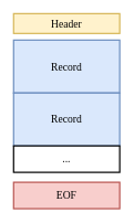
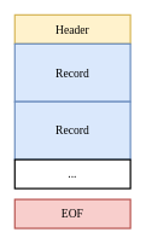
- <mxCell id="2" value="Header" style="rounded=0;whiteSpace=wrap;html=1;strokeWidth=2;fontFamily=Source Code Pro;fontSource=https%3A%2F%2Ffonts.googleapis.com%2Fcss%3Ffamily%3DSource%2BCode%2BPro;fontSize=16;fillColor=#fff2cc;strokeColor=#d6b656;" parent="1" vertex="1"><mxGeometry x="20" y="20" width="160" height="30" as="geometry" /></mxCell>
+ <mxCell id="2" value="Header" style="rounded=0;whiteSpace=wrap;html=1;strokeWidth=2;fontFamily=Source Code Pro;fontSource=https%3A%2F%2Ffonts.googleapis.com%2Fcss%3Ffamily%3DSource%2BCode%2BPro;fontSize=16;fillColor=#fff2cc;strokeColor=#d6b656;" parent="1" vertex="1"><mxGeometry x="20" y="20" width="160" height="40" as="geometry" /></mxCell>
